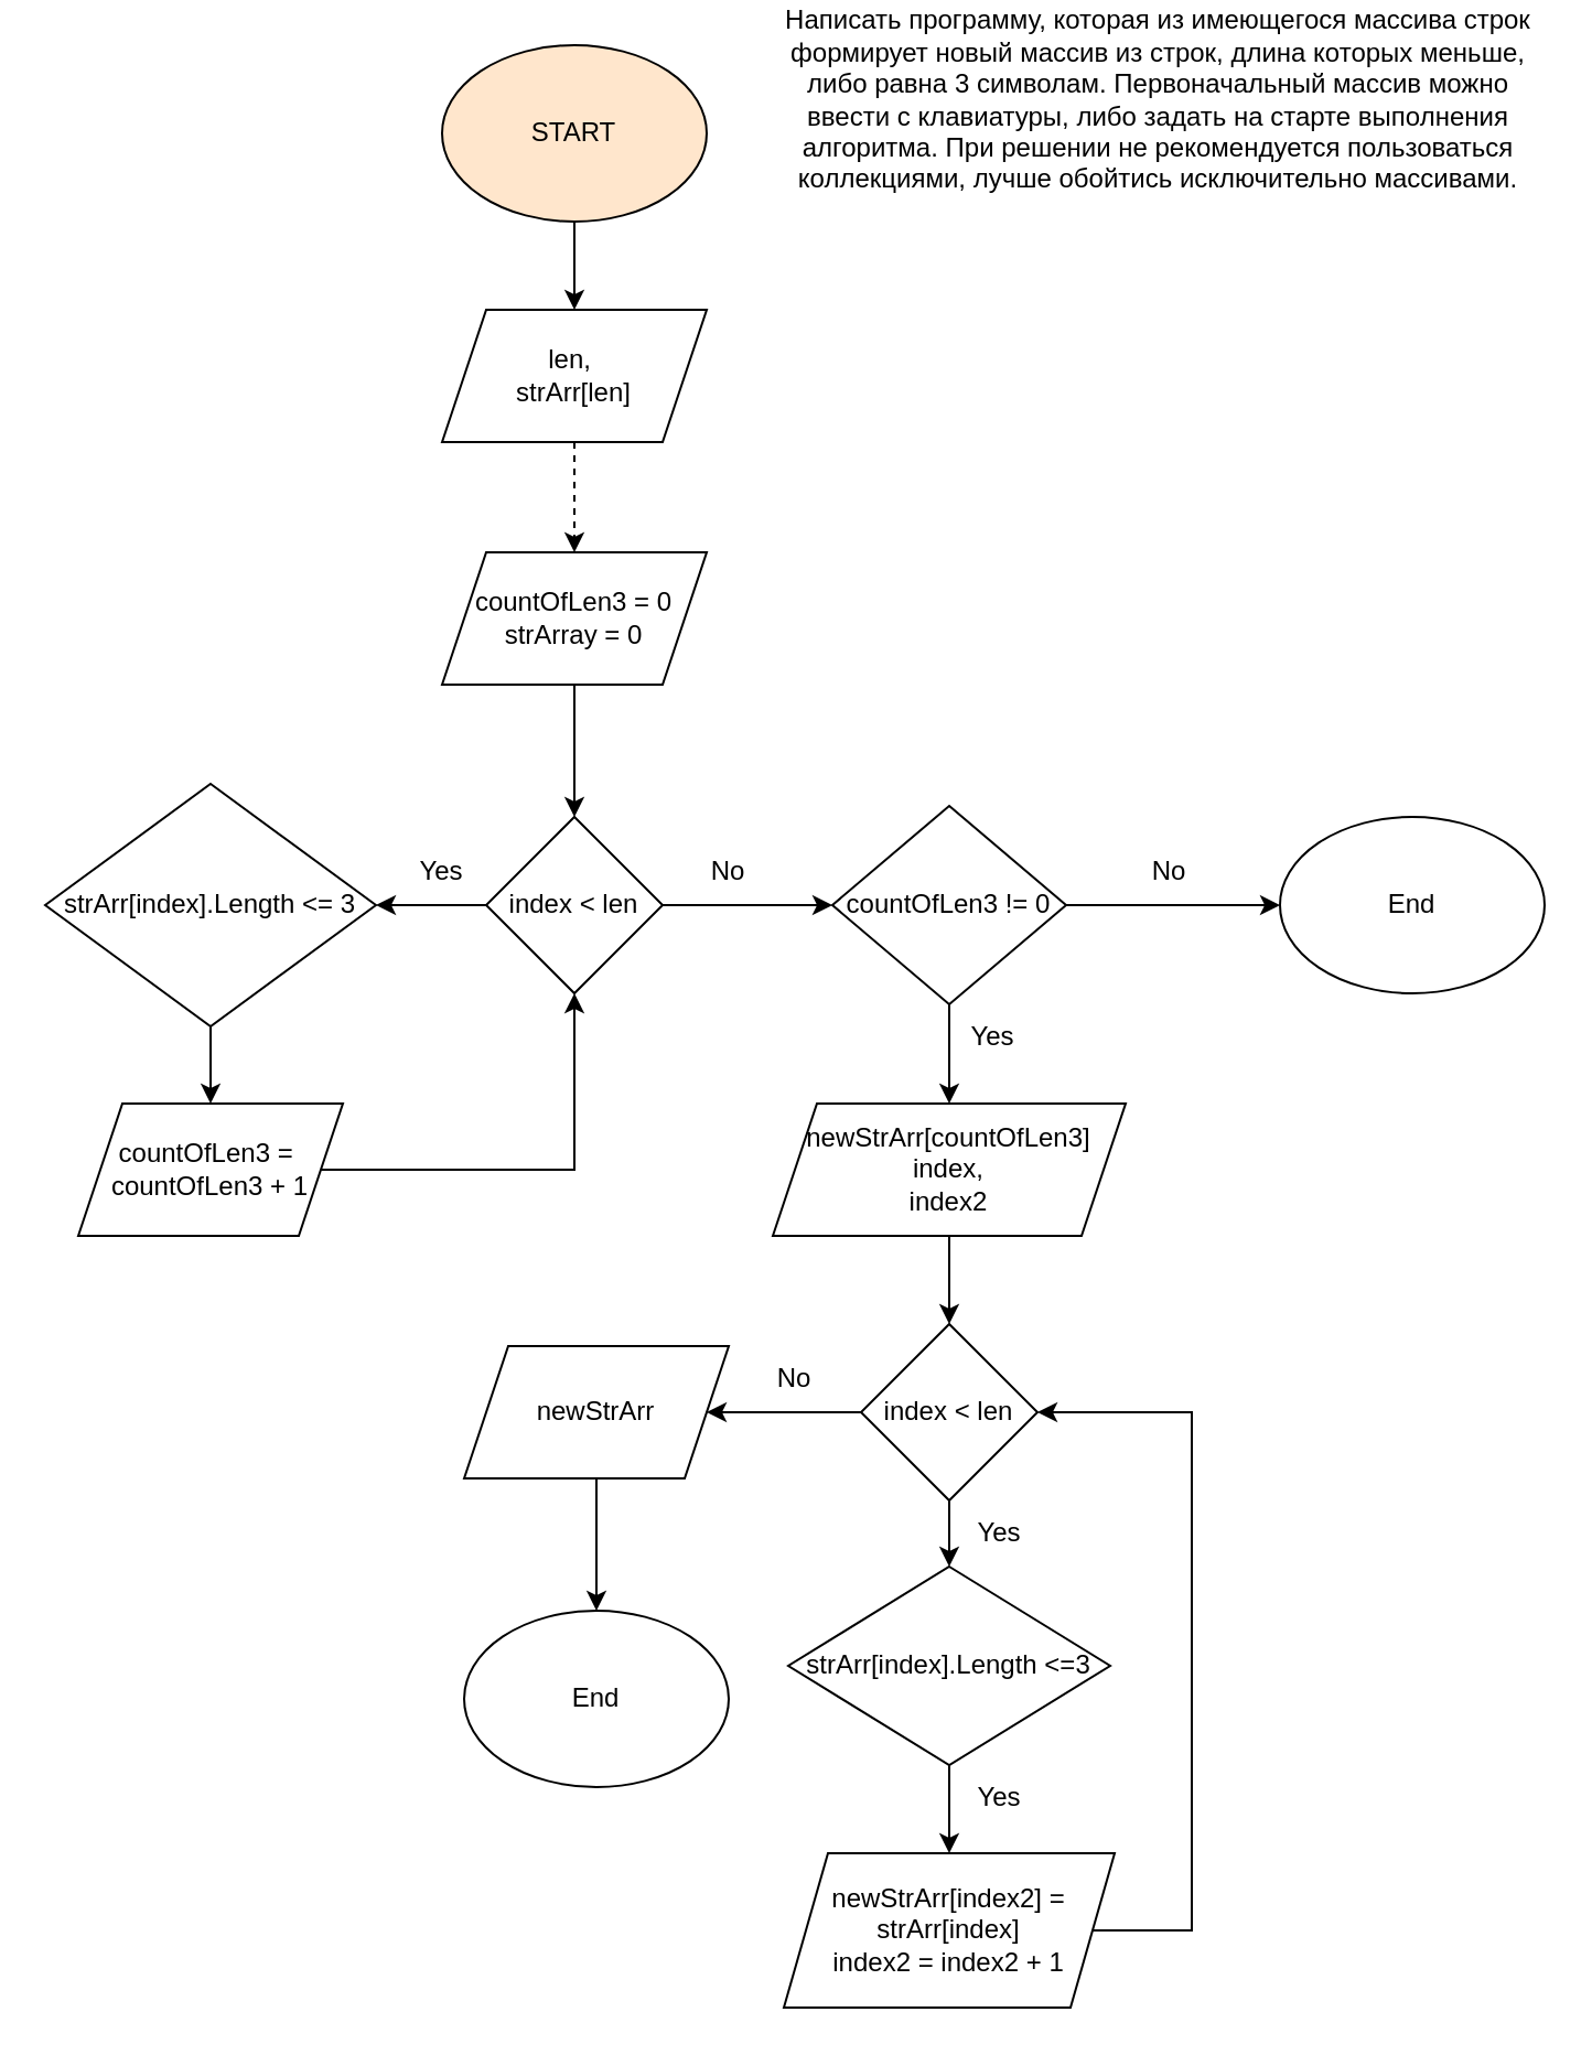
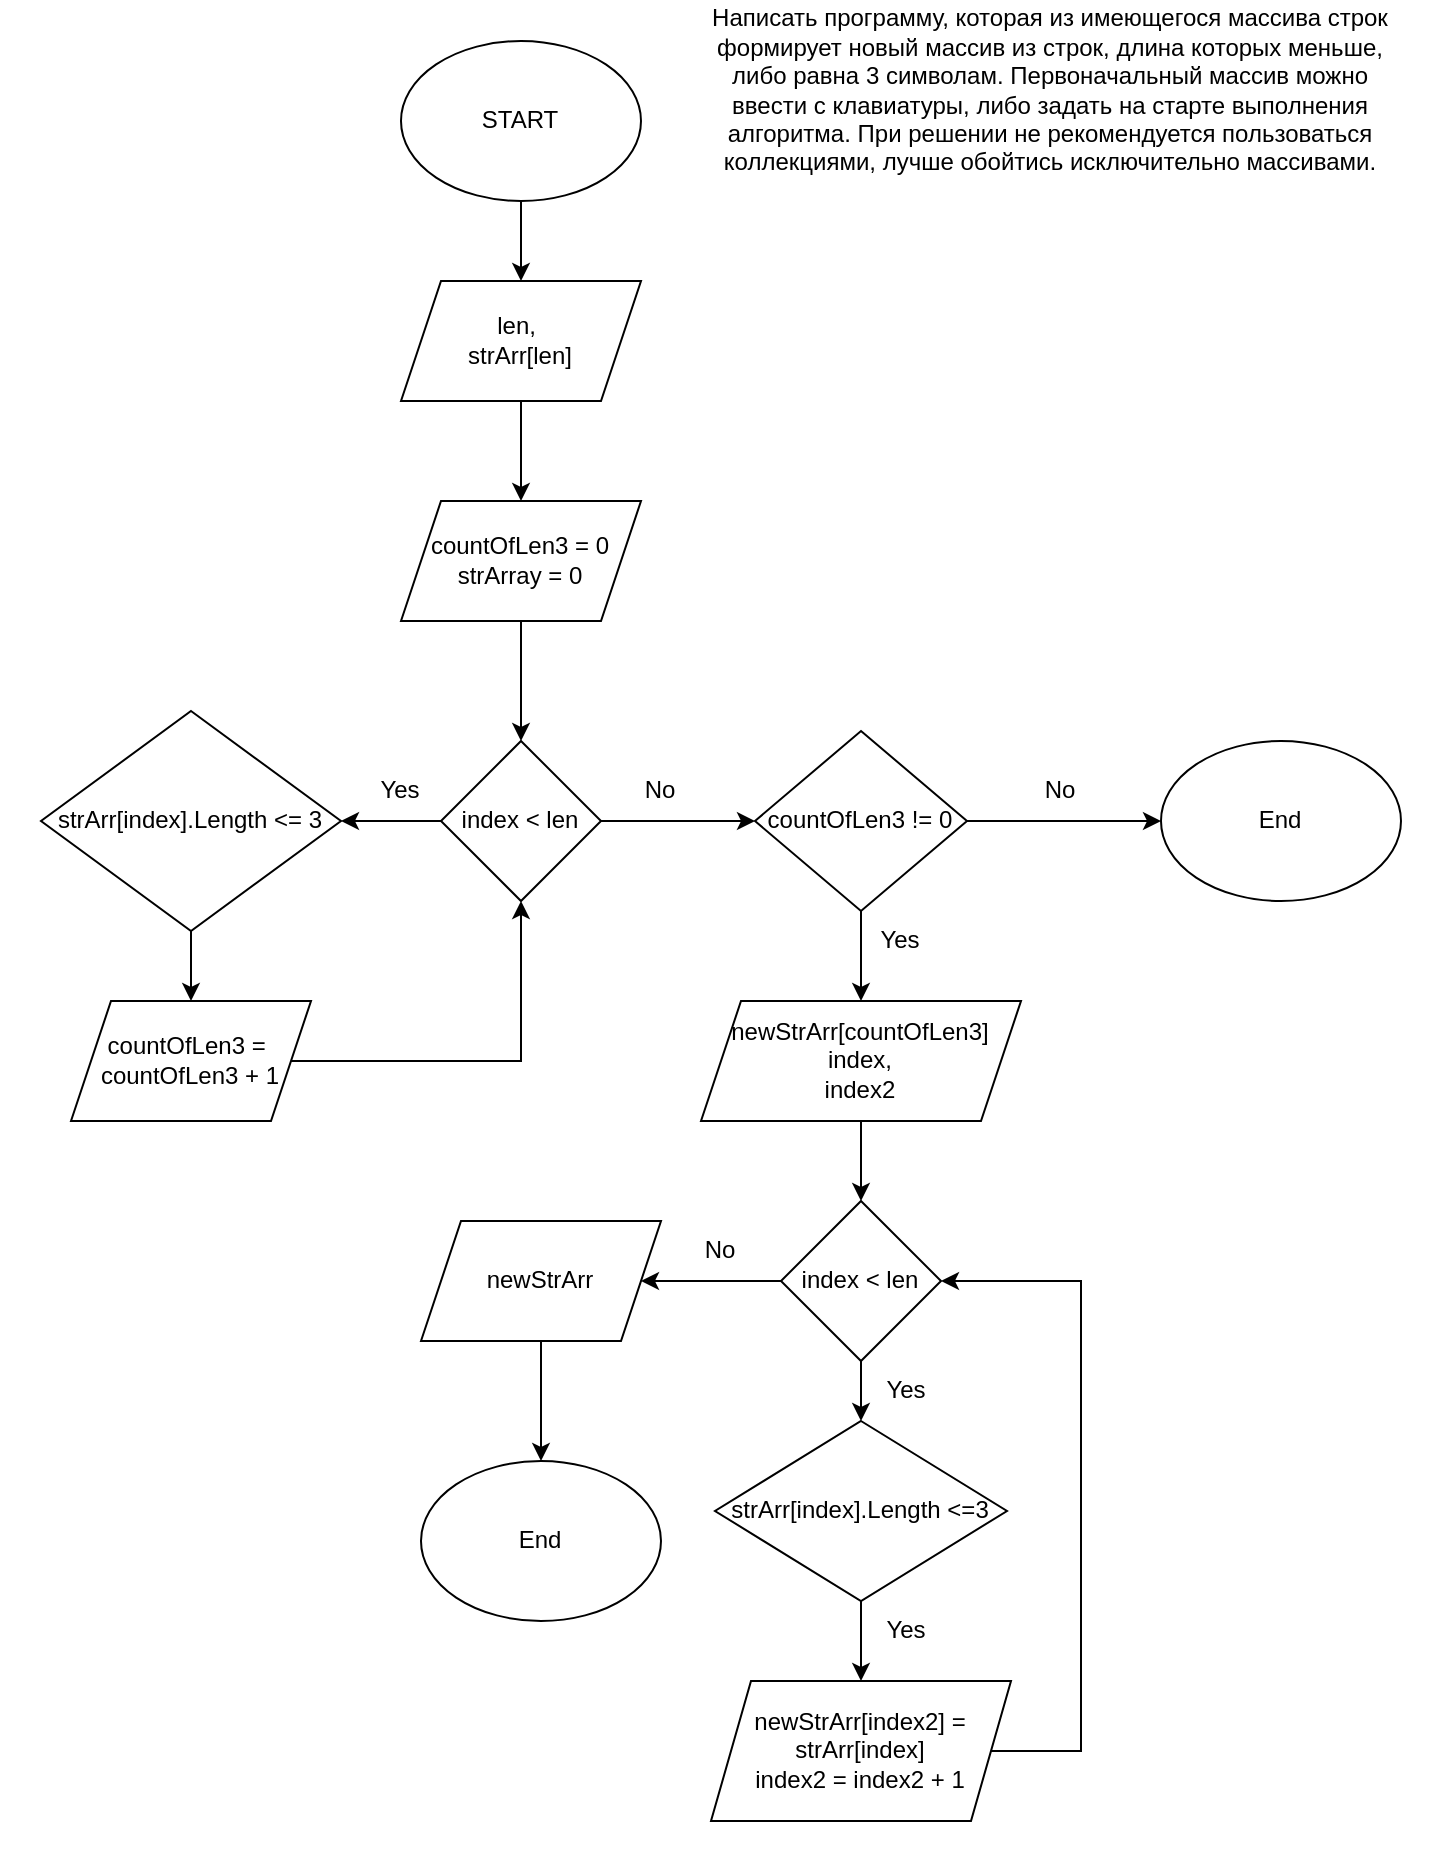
- <mxCell id="3" value="START" style="ellipse;whiteSpace=wrap;html=1;fillColor=#ffe6cc;" vertex="1" parent="1"><mxGeometry x="200" y="20" width="120" height="80" as="geometry" /></mxCell>
+ <mxCell id="3" value="START" style="ellipse;whiteSpace=wrap;html=1;" vertex="1" parent="1"><mxGeometry x="200" y="20" width="120" height="80" as="geometry" /></mxCell>
- <mxCell id="4" style="edgeStyle=orthogonalEdgeStyle;rounded=0;orthogonalLoop=1;jettySize=auto;html=1;exitX=0.5;exitY=1;exitDx=0;exitDy=0;dashed=1;" edge="1" parent="1" source="5" target="7"><mxGeometry relative="1" as="geometry" /></mxCell>
+ <mxCell id="4" style="edgeStyle=orthogonalEdgeStyle;rounded=0;orthogonalLoop=1;jettySize=auto;html=1;exitX=0.5;exitY=1;exitDx=0;exitDy=0;" edge="1" parent="1" source="5" target="7"><mxGeometry relative="1" as="geometry" /></mxCell>
